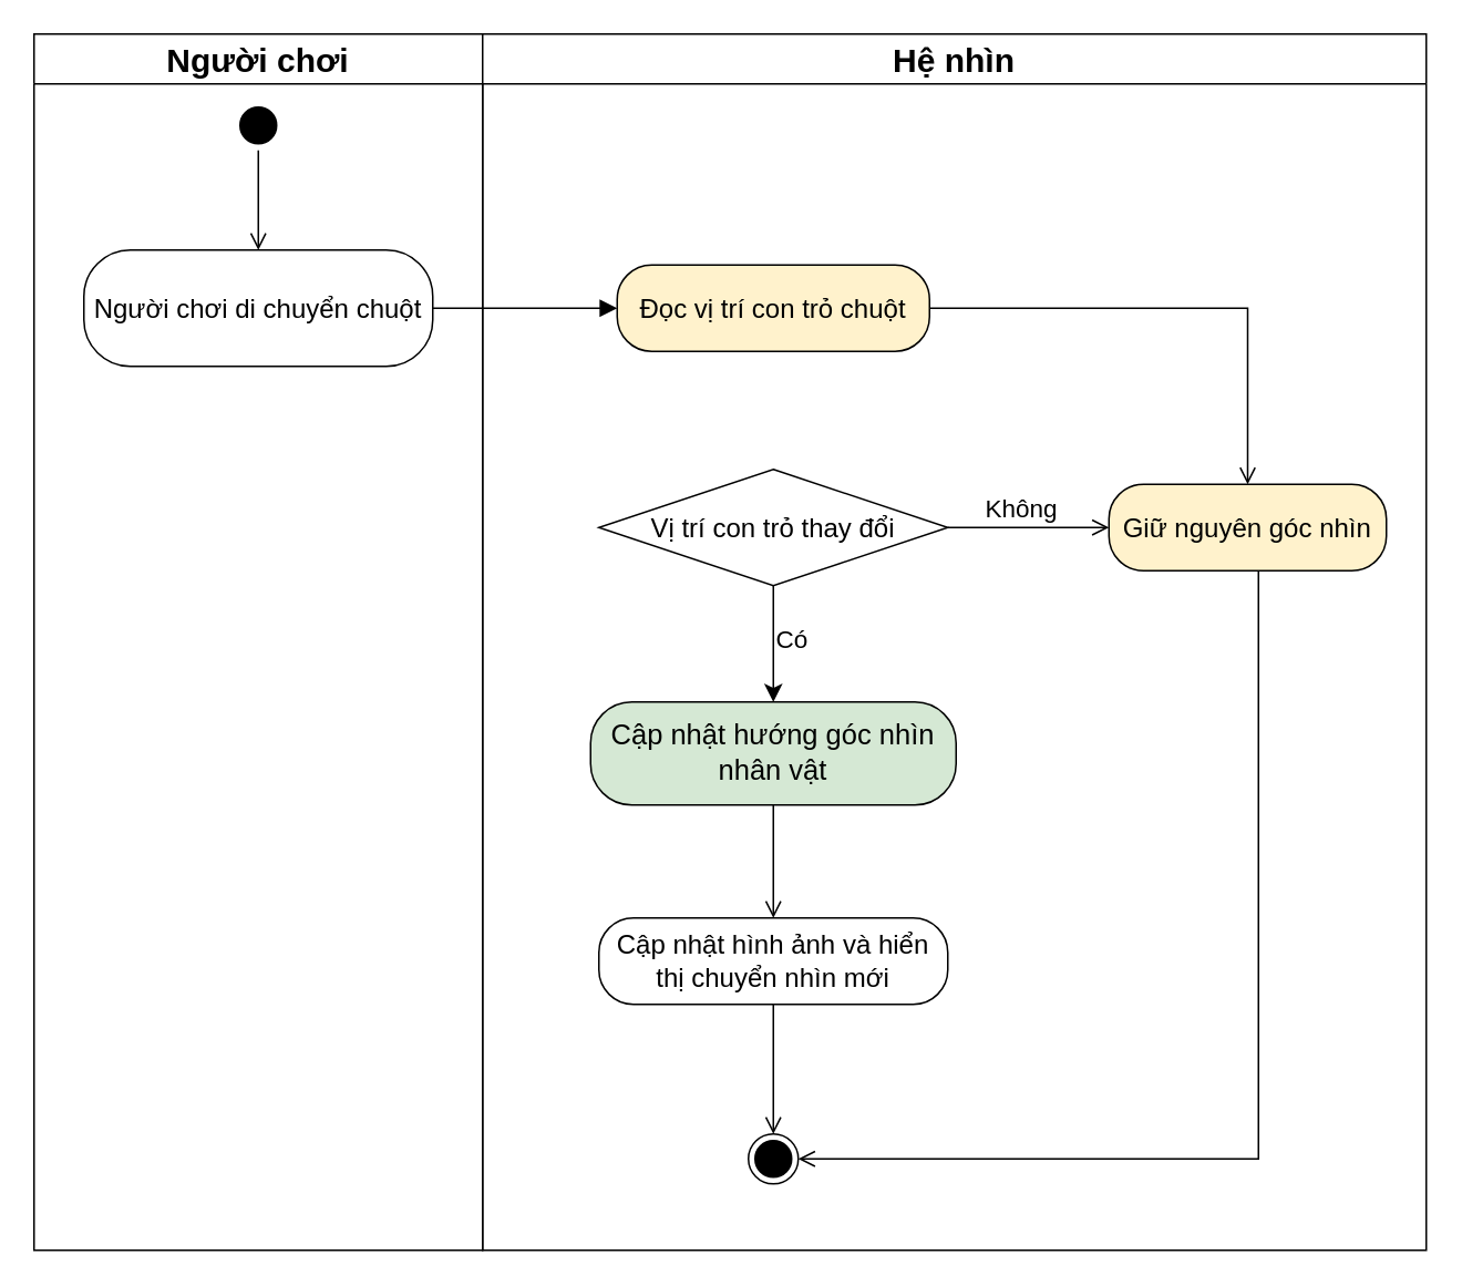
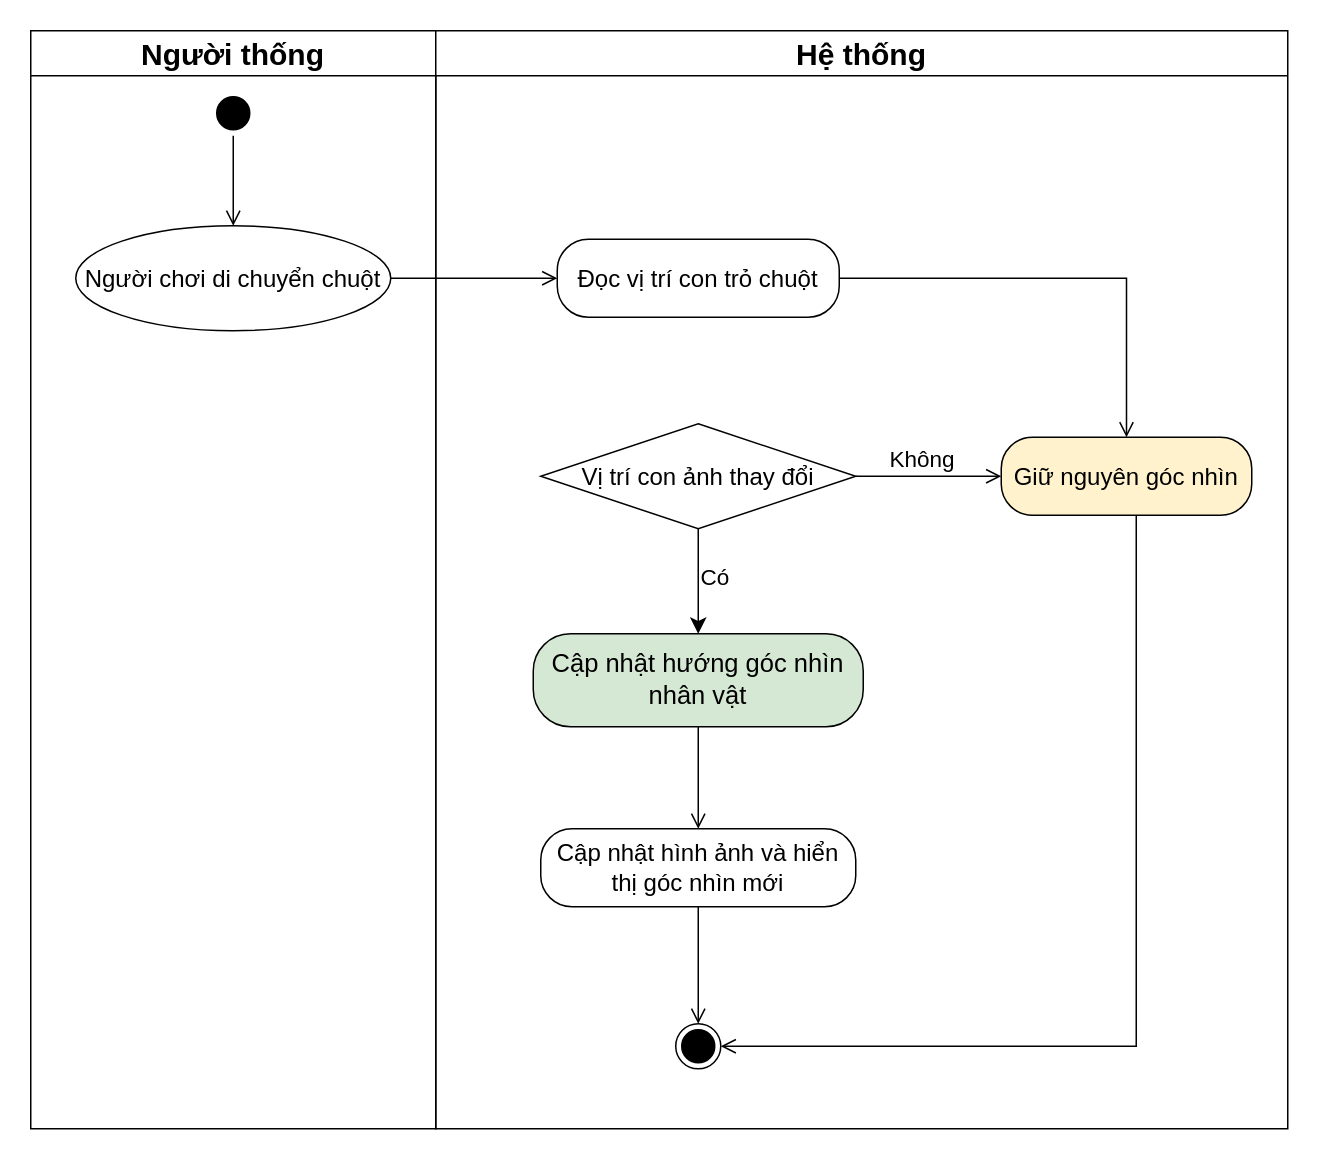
- <mxCell id="2" value="&lt;span style=&quot;font-size: 20px;&quot;&gt;Người chơi&lt;/span&gt;" style="swimlane;whiteSpace=wrap;html=1;startSize=30;" vertex="1" parent="1"><mxGeometry x="20" y="20" width="270" height="732" as="geometry" /></mxCell>
+ <mxCell id="2" value="&lt;span style=&quot;font-size: 20px;&quot;&gt;Người thống&lt;/span&gt;" style="swimlane;whiteSpace=wrap;html=1;startSize=30;" vertex="1" parent="1"><mxGeometry x="20" y="20" width="270" height="732" as="geometry" /></mxCell>
- <mxCell id="6" value="&lt;span style=&quot;font-size: 20px;&quot;&gt;Hệ nhìn&lt;/span&gt;" style="swimlane;whiteSpace=wrap;html=1;startSize=30;fillColor=#FFFFFF;" vertex="1" parent="1"><mxGeometry x="290" y="20" width="568" height="732" as="geometry" /></mxCell>
+ <mxCell id="6" value="&lt;span style=&quot;font-size: 20px;&quot;&gt;Hệ thống&lt;/span&gt;" style="swimlane;whiteSpace=wrap;html=1;startSize=30;fillColor=#FFFFFF;" vertex="1" parent="1"><mxGeometry x="290" y="20" width="568" height="732" as="geometry" /></mxCell>
- <mxCell id="5" value="&lt;font style=&quot;font-size: 16px;&quot;&gt;Người chơi di chuyển chuột&lt;/font&gt;" style="rounded=1;whiteSpace=wrap;html=1;arcSize=40;fontColor=#000000;fillColor=#FFFFFF;strokeColor=#000000;" vertex="1" parent="2"><mxGeometry x="30" y="130" width="210" height="70" as="geometry" /></mxCell>
+ <mxCell id="5" value="&lt;font style=&quot;font-size: 16px;&quot;&gt;Người chơi di chuyển chuột&lt;/font&gt;" style="ellipse;whiteSpace=wrap;html=1;arcSize=40;fontColor=#000000;fillColor=#FFFFFF;strokeColor=#000000;" vertex="1" parent="2"><mxGeometry x="30" y="130" width="210" height="70" as="geometry" /></mxCell>
- <mxCell id="20" value="" style="edgeStyle=orthogonalEdgeStyle;html=1;verticalAlign=bottom;endArrow=block;endSize=8;strokeColor=#000000;rounded=0;" edge="1" parent="1" source="5" target="9"><mxGeometry relative="1" as="geometry"><mxPoint x="397" y="185" as="targetPoint" /></mxGeometry></mxCell>
+ <mxCell id="20" value="" style="edgeStyle=orthogonalEdgeStyle;html=1;verticalAlign=bottom;endArrow=open;endSize=8;strokeColor=#000000;rounded=0;" edge="1" parent="1" source="5" target="9"><mxGeometry relative="1" as="geometry"><mxPoint x="397" y="185" as="targetPoint" /></mxGeometry></mxCell>
- <mxCell id="9" value="&lt;font style=&quot;font-size: 16px;&quot;&gt;Đọc vị trí con trỏ chuột&lt;/font&gt;" style="rounded=1;whiteSpace=wrap;html=1;arcSize=40;fontColor=#000000;fillColor=#fff2cc;strokeColor=#000000;" vertex="1" parent="6"><mxGeometry x="81" y="139" width="188" height="52" as="geometry" /></mxCell>
+ <mxCell id="9" value="&lt;font style=&quot;font-size: 16px;&quot;&gt;Đọc vị trí con trỏ chuột&lt;/font&gt;" style="rounded=1;whiteSpace=wrap;html=1;arcSize=40;fontColor=#000000;fillColor=#FFFFFF;strokeColor=#000000;" vertex="1" parent="6"><mxGeometry x="81" y="139" width="188" height="52" as="geometry" /></mxCell>
- <mxCell id="11" value="&lt;font style=&quot;font-size: 16px;&quot;&gt;Vị trí con trỏ thay đổi&lt;/font&gt;" style="rhombus;whiteSpace=wrap;html=1;fontColor=#000000;fillColor=#FFFFFF;strokeColor=#000000;" vertex="1" parent="6"><mxGeometry x="70" y="262" width="210" height="70" as="geometry" /></mxCell>
+ <mxCell id="11" value="&lt;font style=&quot;font-size: 16px;&quot;&gt;Vị trí con ảnh thay đổi&lt;/font&gt;" style="rhombus;whiteSpace=wrap;html=1;fontColor=#000000;fillColor=#FFFFFF;strokeColor=#000000;" vertex="1" parent="6"><mxGeometry x="70" y="262" width="210" height="70" as="geometry" /></mxCell>
- <mxCell id="16" value="&lt;font style=&quot;font-size: 16px;&quot;&gt;Cập nhật hình ảnh và hiển thị chuyển nhìn mới&lt;/font&gt;" style="rounded=1;whiteSpace=wrap;html=1;arcSize=40;fontColor=#000000;fillColor=#FFFFFF;strokeColor=#000000;" vertex="1" parent="6"><mxGeometry x="70" y="532" width="210" height="52" as="geometry" /></mxCell>
+ <mxCell id="16" value="&lt;font style=&quot;font-size: 16px;&quot;&gt;Cập nhật hình ảnh và hiển thị góc nhìn mới&lt;/font&gt;" style="rounded=1;whiteSpace=wrap;html=1;arcSize=40;fontColor=#000000;fillColor=#FFFFFF;strokeColor=#000000;" vertex="1" parent="6"><mxGeometry x="70" y="532" width="210" height="52" as="geometry" /></mxCell>
